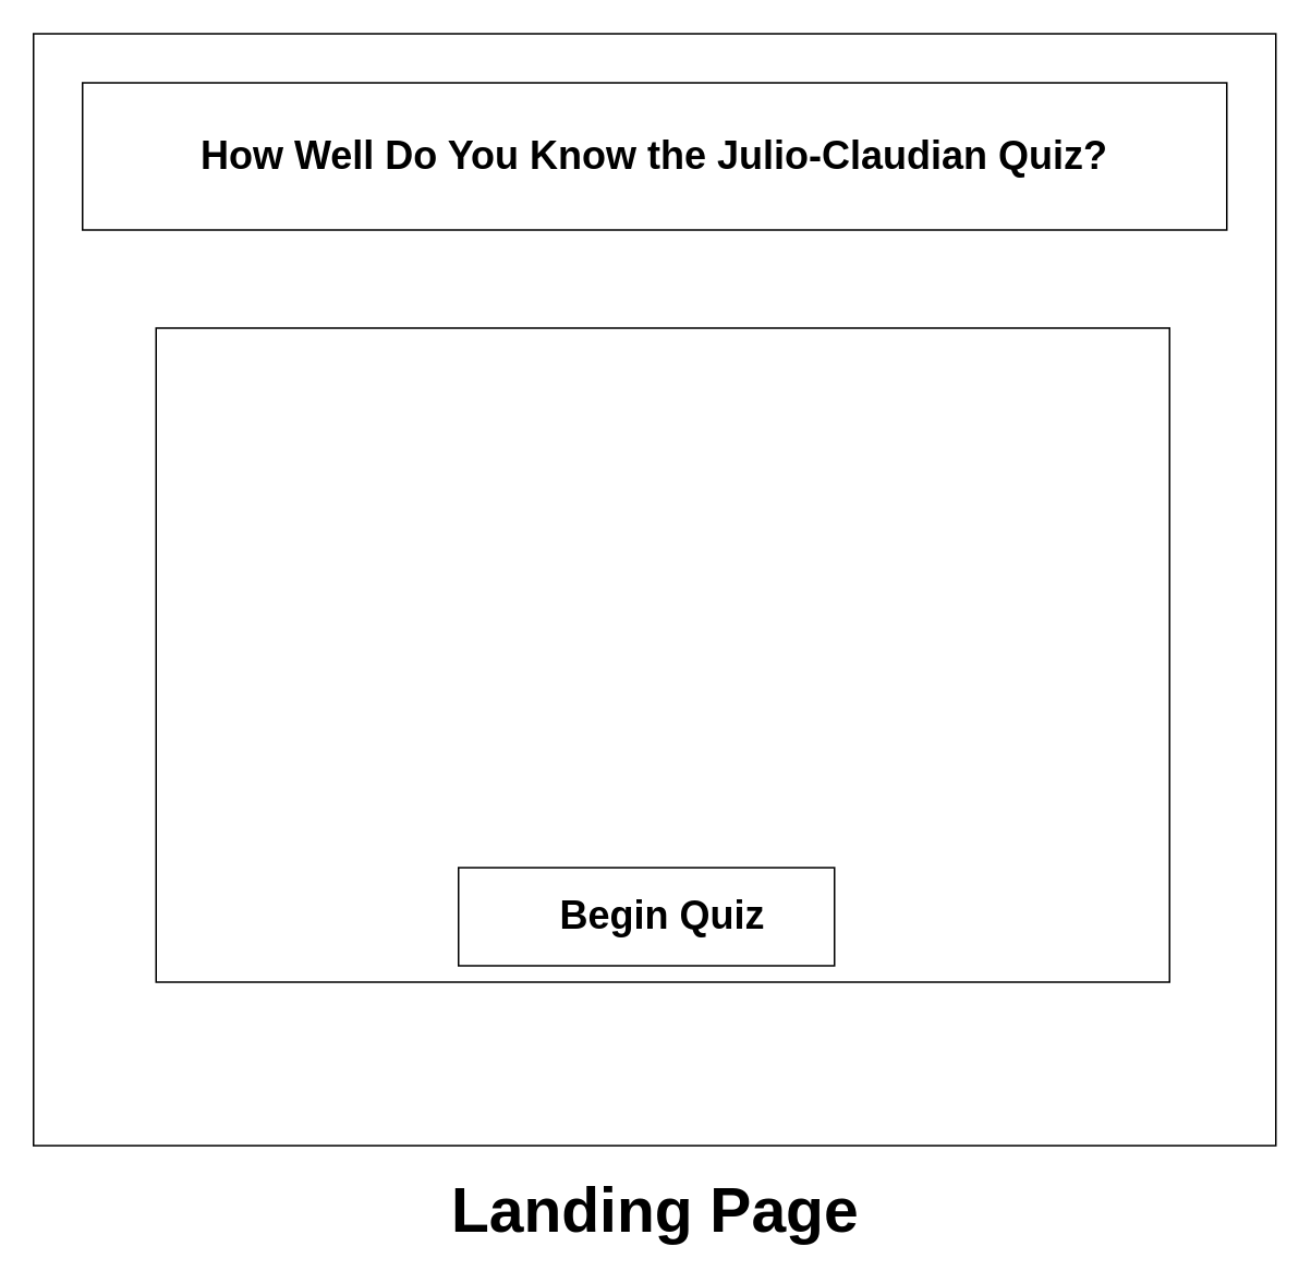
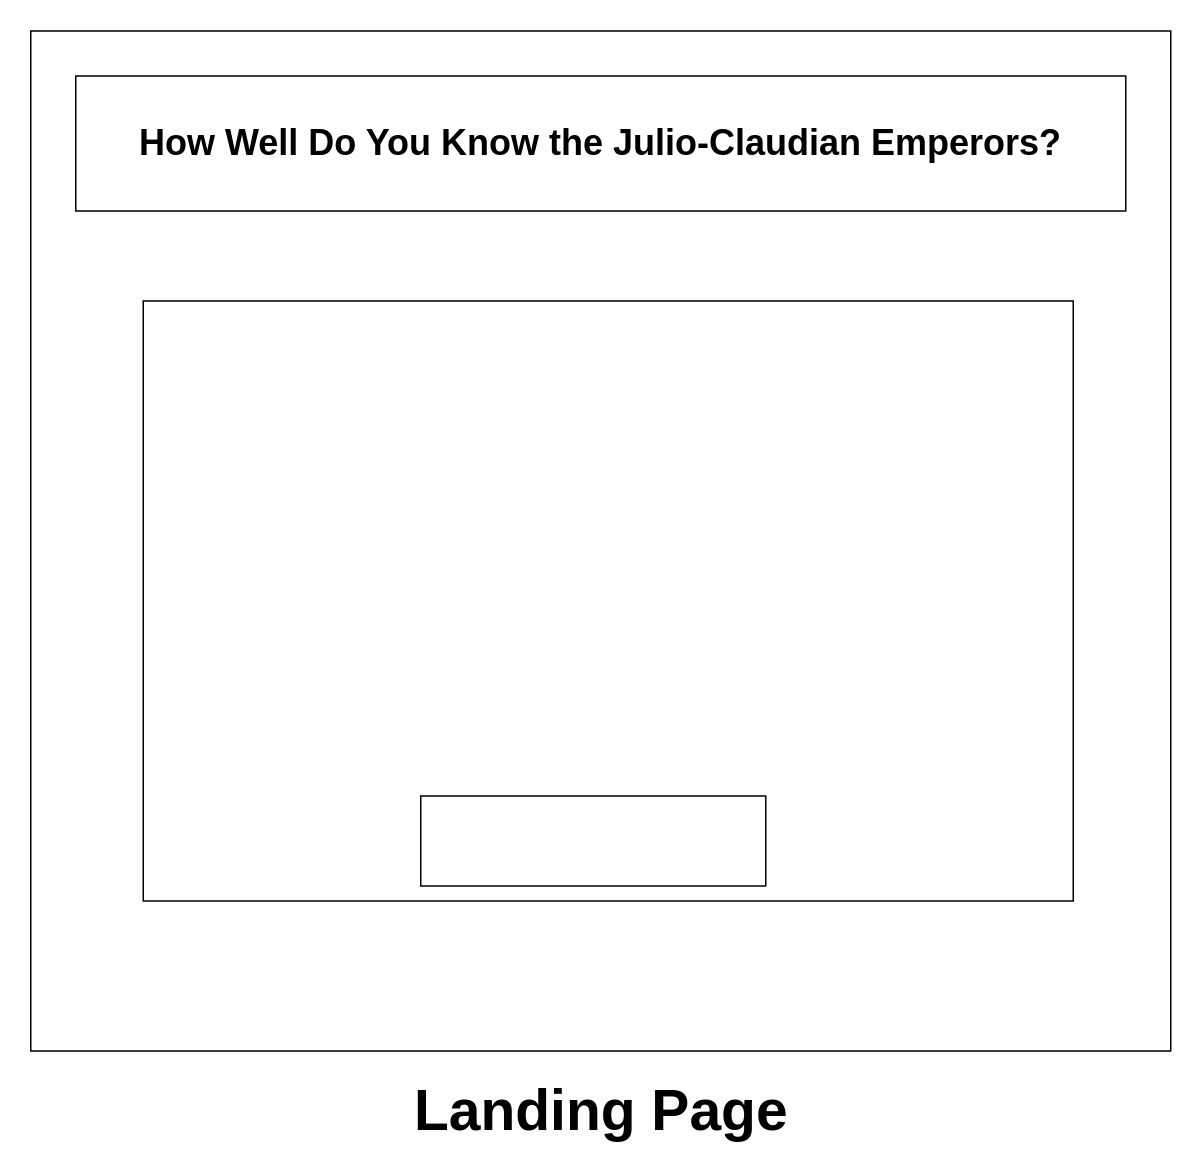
- <mxCell id="5" value="&lt;h1&gt;How Well Do You Know the Julio-Claudian Quiz?&lt;/h1&gt;" style="text;html=1;strokeColor=none;fillColor=none;align=center;verticalAlign=middle;whiteSpace=wrap;rounded=0;" vertex="1" parent="1"><mxGeometry x="80" y="70" width="640" height="50" as="geometry" /></mxCell>
+ <mxCell id="5" value="&lt;h1&gt;How Well Do You Know the Julio-Claudian Emperors?&lt;/h1&gt;" style="text;html=1;strokeColor=none;fillColor=none;align=center;verticalAlign=middle;whiteSpace=wrap;rounded=0;" vertex="1" parent="1"><mxGeometry x="80" y="70" width="640" height="50" as="geometry" /></mxCell>
- <mxCell id="8" value="&lt;font style=&quot;font-size: 24px&quot;&gt;&lt;b&gt;Begin Quiz&lt;/b&gt;&lt;/font&gt;" style="text;html=1;strokeColor=none;fillColor=none;align=center;verticalAlign=middle;whiteSpace=wrap;rounded=0;" vertex="1" parent="1"><mxGeometry x="315" y="550" width="180" height="20" as="geometry" /></mxCell>
